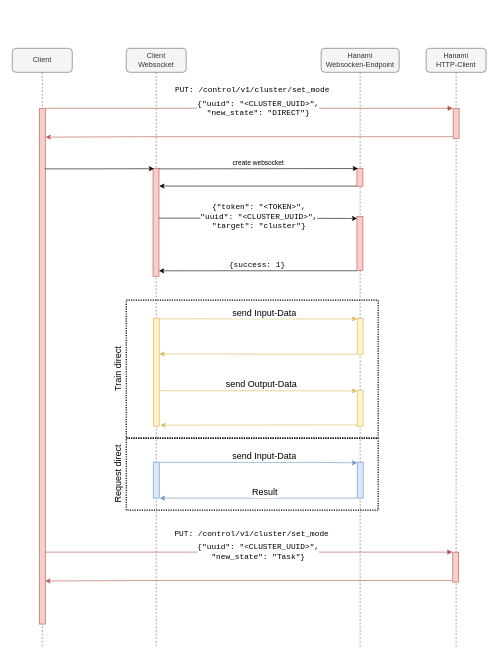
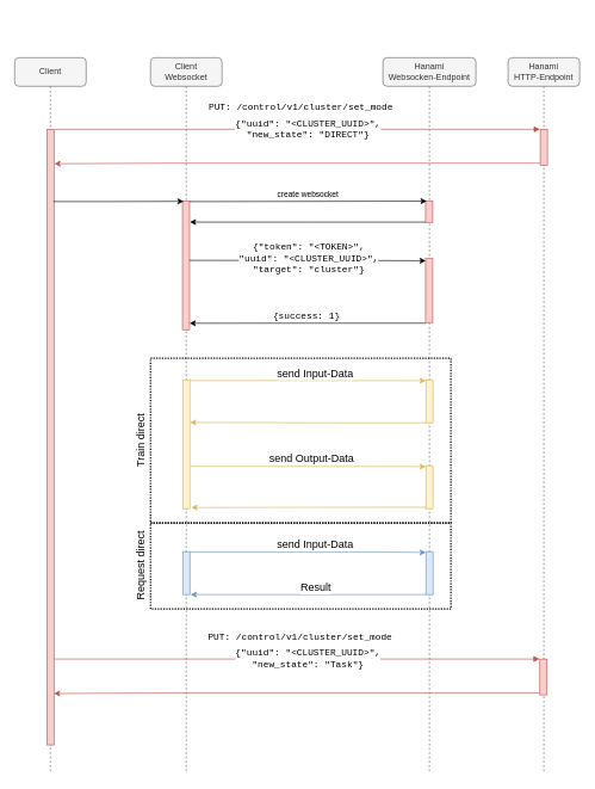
- <mxCell id="17" value="Hanami&lt;br&gt;HTTP-Client" style="shape=umlLifeline;perimeter=lifelinePerimeter;whiteSpace=wrap;html=1;container=1;collapsible=0;recursiveResize=0;outlineConnect=0;rounded=1;shadow=0;comic=0;labelBackgroundColor=none;strokeWidth=1;fontFamily=Helvetica;fontSize=12;align=center;fillColor=#f5f5f5;strokeColor=#666666;fontColor=#333333;" parent="1" vertex="1"><mxGeometry x="710" y="80" width="100" height="1000" as="geometry" /></mxCell>
+ <mxCell id="17" value="Hanami&lt;br&gt;HTTP-Endpoint" style="shape=umlLifeline;perimeter=lifelinePerimeter;whiteSpace=wrap;html=1;container=1;collapsible=0;recursiveResize=0;outlineConnect=0;rounded=1;shadow=0;comic=0;labelBackgroundColor=none;strokeWidth=1;fontFamily=Helvetica;fontSize=12;align=center;fillColor=#f5f5f5;strokeColor=#666666;fontColor=#333333;" parent="1" vertex="1"><mxGeometry x="710" y="80" width="100" height="1000" as="geometry" /></mxCell>
